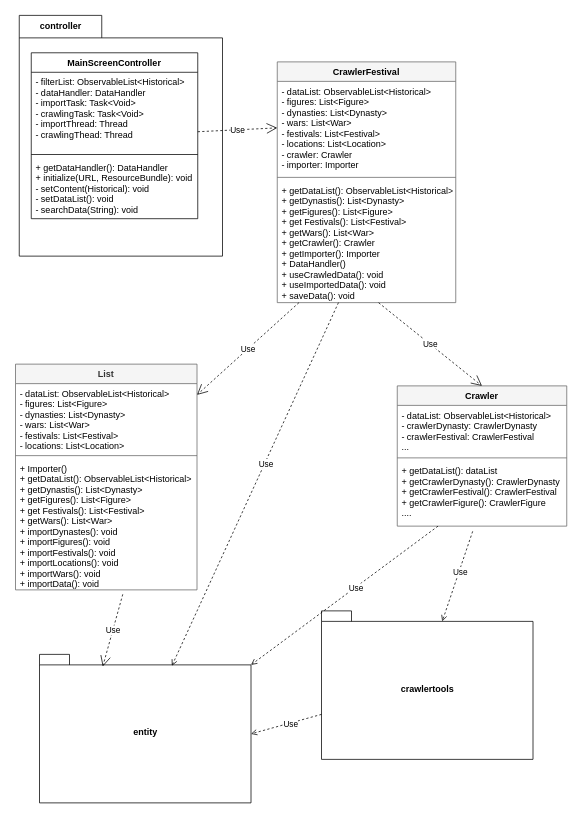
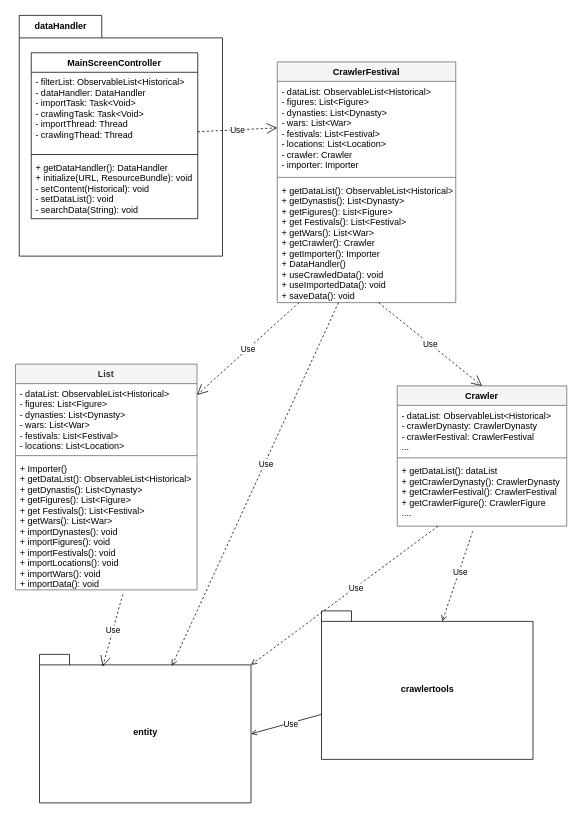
- <mxCell id="28" value="controller" style="shape=folder;fontStyle=1;tabWidth=110;tabHeight=30;tabPosition=left;html=1;boundedLbl=1;labelInHeader=1;container=1;collapsible=0;strokeColor=#000000;fontColor=#000000;fillColor=none;" parent="1" vertex="1"><mxGeometry x="25" y="20" width="271" height="321" as="geometry" /></mxCell>
+ <mxCell id="28" value="dataHandler" style="shape=folder;fontStyle=1;tabWidth=110;tabHeight=30;tabPosition=left;html=1;boundedLbl=1;labelInHeader=1;container=1;collapsible=0;strokeColor=#000000;fontColor=#000000;fillColor=none;" parent="1" vertex="1"><mxGeometry x="25" y="20" width="271" height="321" as="geometry" /></mxCell>
- <mxCell id="24" value="" style="edgeStyle=none;orthogonalLoop=1;jettySize=auto;html=1;fontColor=#000000;entryX=0;entryY=0;entryDx=282;entryDy=106;entryPerimeter=0;strokeColor=#000000;dashed=1;endArrow=open;endFill=0;" parent="1" source="21" target="17" edge="1"><mxGeometry width="80" relative="1" as="geometry"><mxPoint x="589.694" y="721" as="sourcePoint" /><mxPoint x="231.926" y="936.236" as="targetPoint" /><Array as="points" /></mxGeometry></mxCell>
+ <mxCell id="24" value="" style="edgeStyle=none;orthogonalLoop=1;jettySize=auto;html=1;fontColor=#000000;entryX=0;entryY=0;entryDx=282;entryDy=106;entryPerimeter=0;strokeColor=#000000;dashed=0;endArrow=open;endFill=0;" parent="1" source="21" target="17" edge="1"><mxGeometry width="80" relative="1" as="geometry"><mxPoint x="589.694" y="721" as="sourcePoint" /><mxPoint x="231.926" y="936.236" as="targetPoint" /><Array as="points" /></mxGeometry></mxCell>
